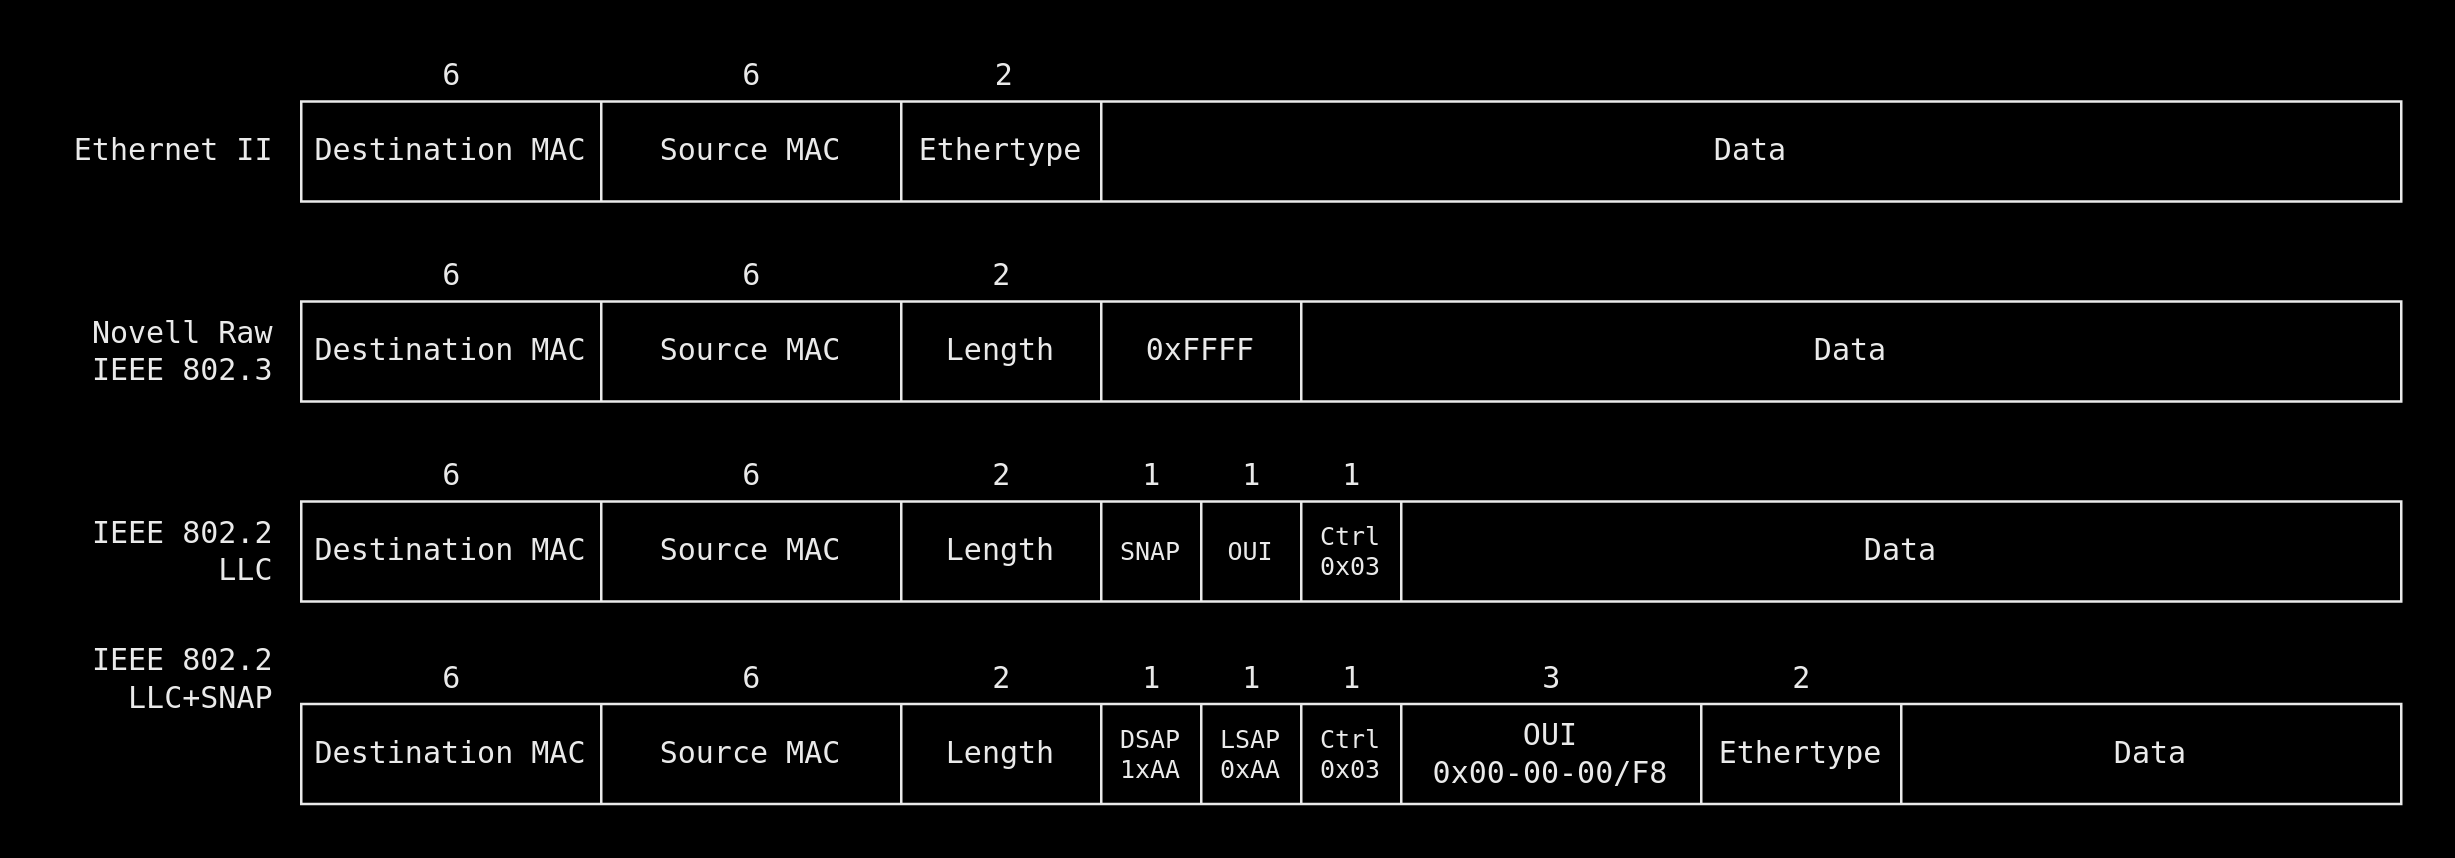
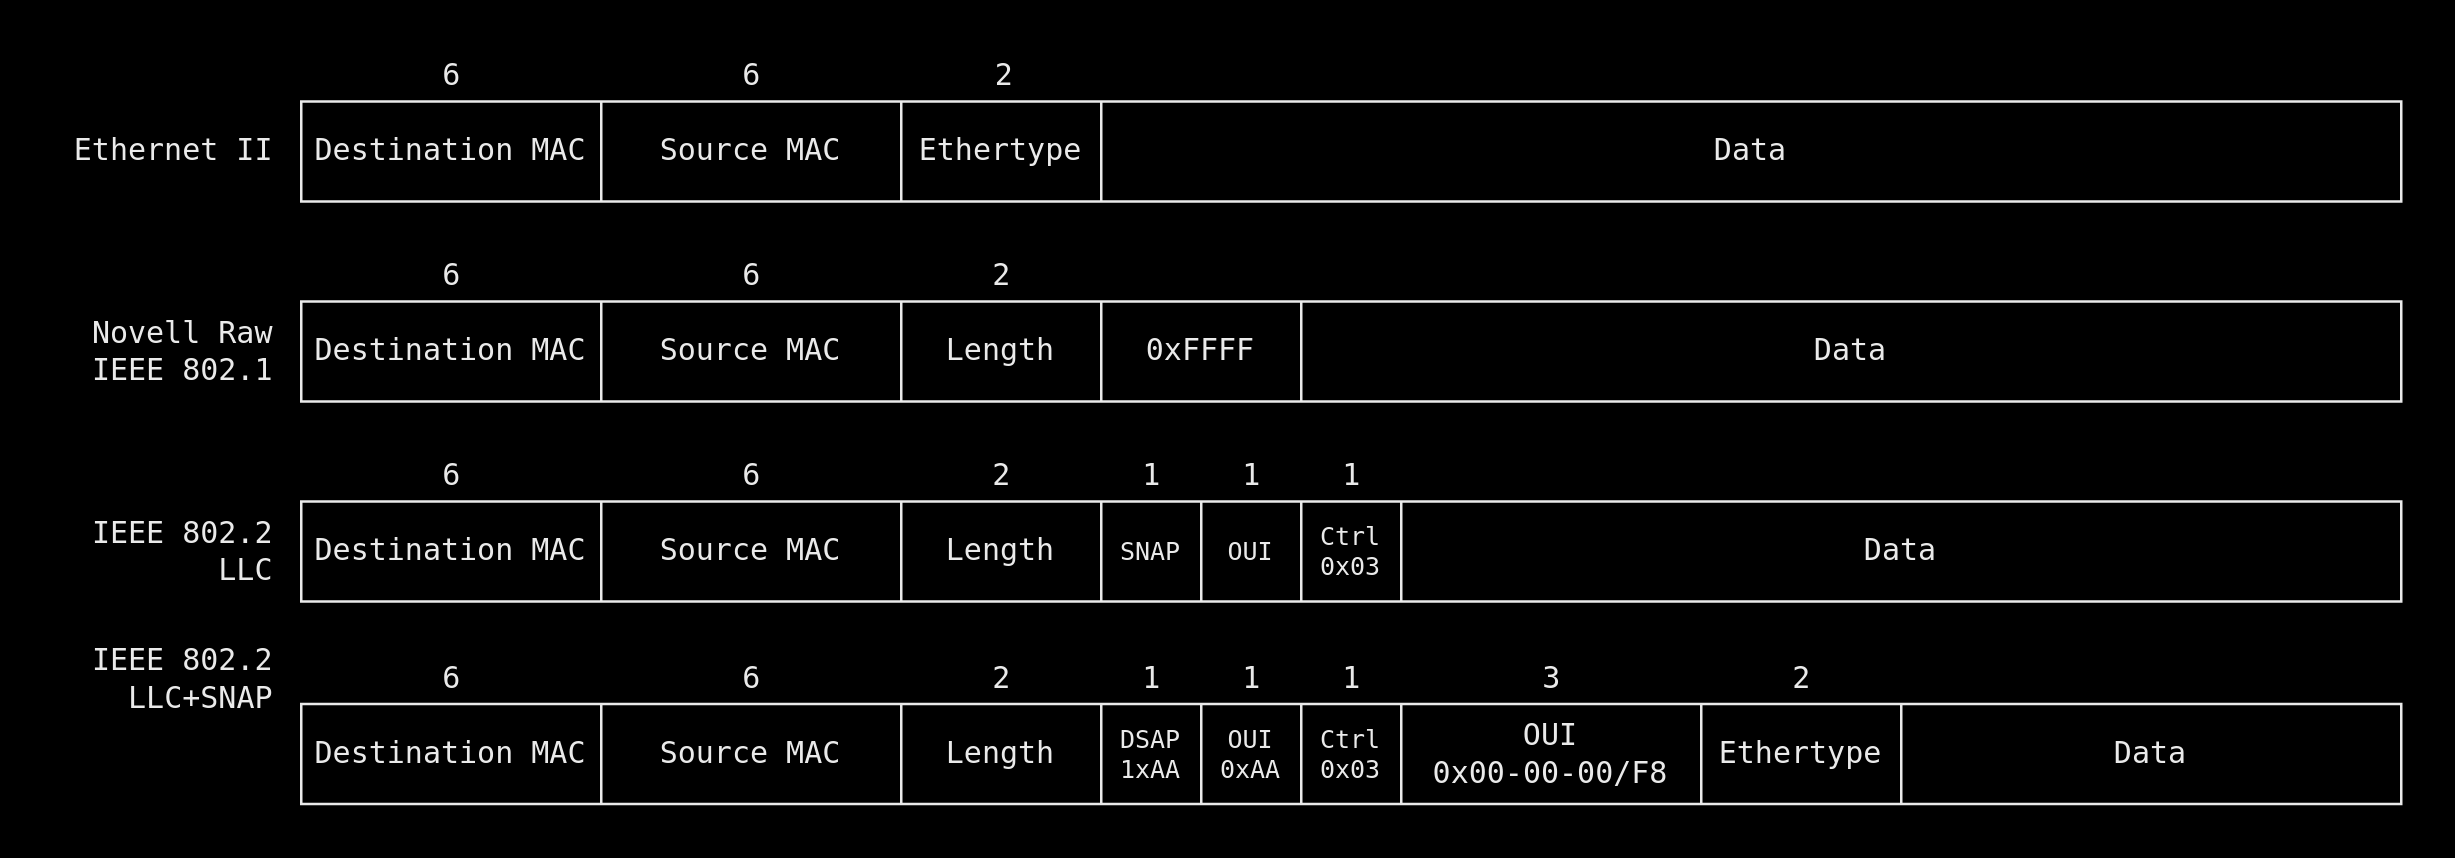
- <mxCell id="39" value="&lt;div&gt;Novell Raw&lt;/div&gt;&lt;div&gt;IEEE 802.3&lt;/div&gt;" style="text;html=1;align=right;verticalAlign=middle;resizable=0;points=[];autosize=1;fontSize=12;imageHeight=24;fontColor=#EAEAEA;fontFamily=monospace;" vertex="1" parent="1"><mxGeometry x="30" y="125" width="80" height="30" as="geometry" /></mxCell>
+ <mxCell id="39" value="&lt;div&gt;Novell Raw&lt;/div&gt;&lt;div&gt;IEEE 802.1&lt;/div&gt;" style="text;html=1;align=right;verticalAlign=middle;resizable=0;points=[];autosize=1;fontSize=12;imageHeight=24;fontColor=#EAEAEA;fontFamily=monospace;" vertex="1" parent="1"><mxGeometry x="30" y="125" width="80" height="30" as="geometry" /></mxCell>
- <mxCell id="18" value="&lt;div style=&quot;font-size: 10px;&quot;&gt;LSAP&lt;/div&gt;&lt;div style=&quot;font-size: 10px;&quot;&gt;0xAA&lt;/div&gt;" style="shape=partialRectangle;html=1;whiteSpace=wrap;connectable=0;top=0;left=0;bottom=0;right=0;overflow=hidden;pointerEvents=1;horizontal=1;fontSize=10;fontColor=#EAEAEA;fontFamily=monospace;strokeColor=none;fillColor=none;" vertex="1" parent="13"><mxGeometry x="360" width="40" height="40" as="geometry" /></mxCell>
+ <mxCell id="18" value="&lt;div style=&quot;font-size: 10px;&quot;&gt;OUI&lt;/div&gt;&lt;div style=&quot;font-size: 10px;&quot;&gt;0xAA&lt;/div&gt;" style="shape=partialRectangle;html=1;whiteSpace=wrap;connectable=0;top=0;left=0;bottom=0;right=0;overflow=hidden;pointerEvents=1;horizontal=1;fontSize=10;fontColor=#EAEAEA;fontFamily=monospace;strokeColor=none;fillColor=none;" vertex="1" parent="13"><mxGeometry x="360" width="40" height="40" as="geometry" /></mxCell>
